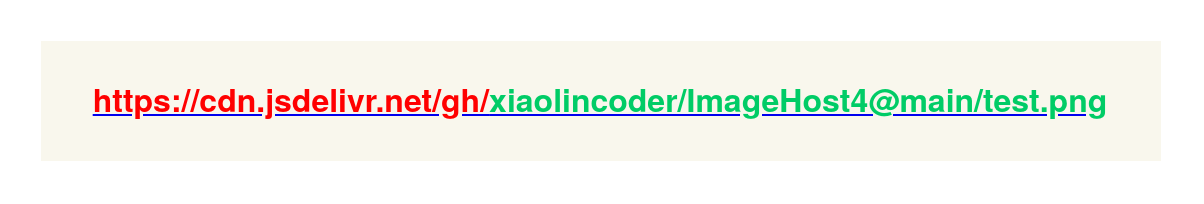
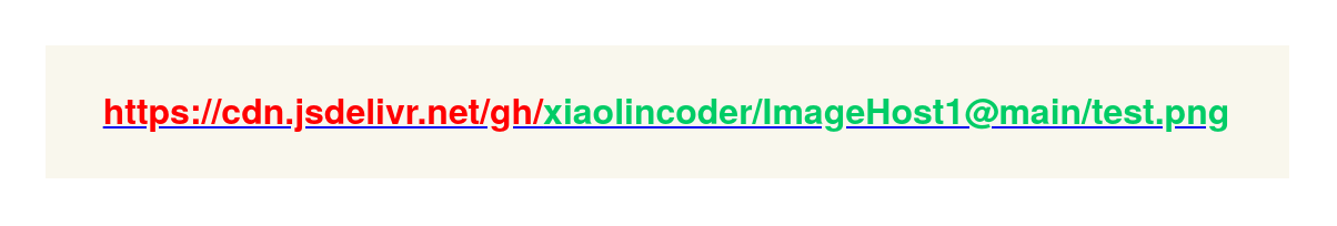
- <mxCell id="2" value="&lt;a href=&quot;https://cdn.jsdelivr.net/gh/xiaolincoder/ImageHost4@main/test.png&quot; style=&quot;box-sizing: border-box; cursor: pointer; overflow-wrap: break-word; font-family: &amp;quot;helvetica neue&amp;quot;, helvetica, arial, sans-serif; font-size: 16px;&quot;&gt;&lt;b style=&quot;font-size: 16px;&quot;&gt;&lt;font color=&quot;#ff0000&quot; style=&quot;font-size: 16px;&quot;&gt;https://cdn.jsdelivr.net/gh/&lt;/font&gt;&lt;/b&gt;&lt;font color=&quot;#00cc66&quot; style=&quot;font-size: 16px;&quot;&gt;&lt;b style=&quot;font-size: 16px;&quot;&gt;xiaolincoder/ImageHost4@main/test.png&lt;/b&gt;&lt;/font&gt;&lt;/a&gt;" style="rounded=0;whiteSpace=wrap;html=1;fontSize=16;fillColor=#f9f7ed;strokeColor=none;" vertex="1" parent="1"><mxGeometry x="20" y="20" width="560" height="60" as="geometry" /></mxCell>
+ <mxCell id="2" value="&lt;a href=&quot;https://cdn.jsdelivr.net/gh/xiaolincoder/ImageHost4@main/test.png&quot; style=&quot;box-sizing: border-box; cursor: pointer; overflow-wrap: break-word; font-family: &amp;quot;helvetica neue&amp;quot;, helvetica, arial, sans-serif; font-size: 16px;&quot;&gt;&lt;b style=&quot;font-size: 16px;&quot;&gt;&lt;font color=&quot;#ff0000&quot; style=&quot;font-size: 16px;&quot;&gt;https://cdn.jsdelivr.net/gh/&lt;/font&gt;&lt;/b&gt;&lt;font color=&quot;#00cc66&quot; style=&quot;font-size: 16px;&quot;&gt;&lt;b style=&quot;font-size: 16px;&quot;&gt;xiaolincoder/ImageHost1@main/test.png&lt;/b&gt;&lt;/font&gt;&lt;/a&gt;" style="rounded=0;whiteSpace=wrap;html=1;fontSize=16;fillColor=#f9f7ed;strokeColor=none;" vertex="1" parent="1"><mxGeometry x="20" y="20" width="560" height="60" as="geometry" /></mxCell>
